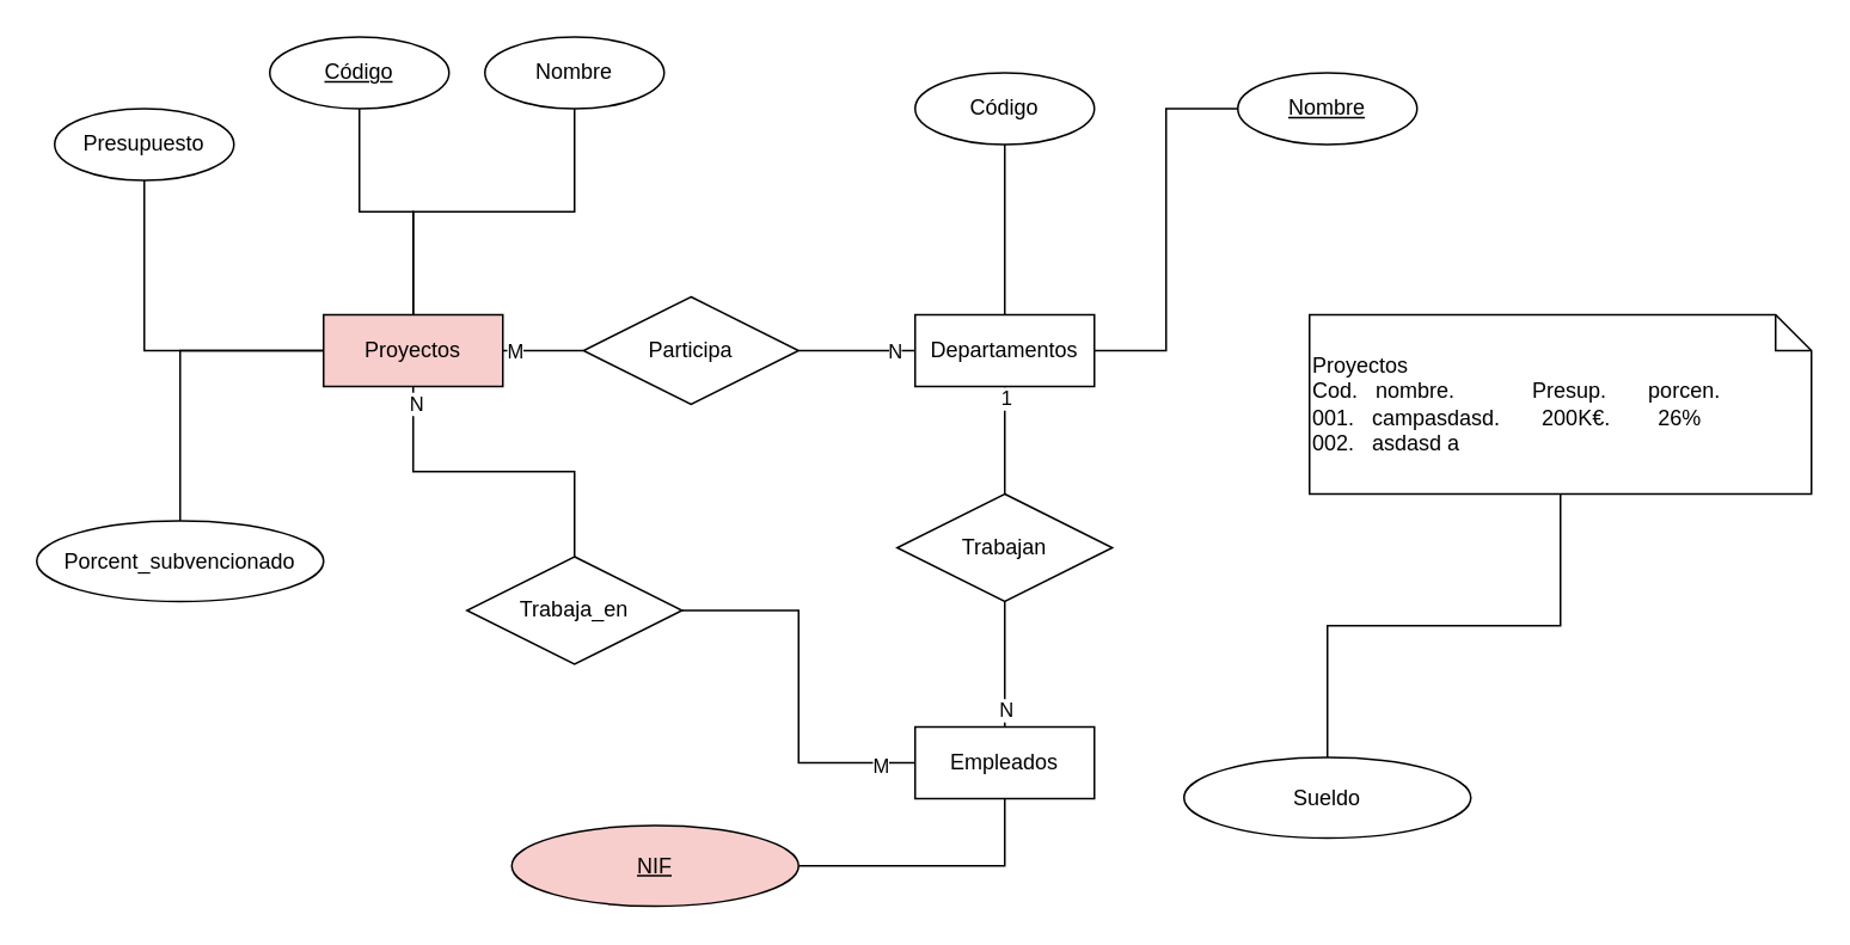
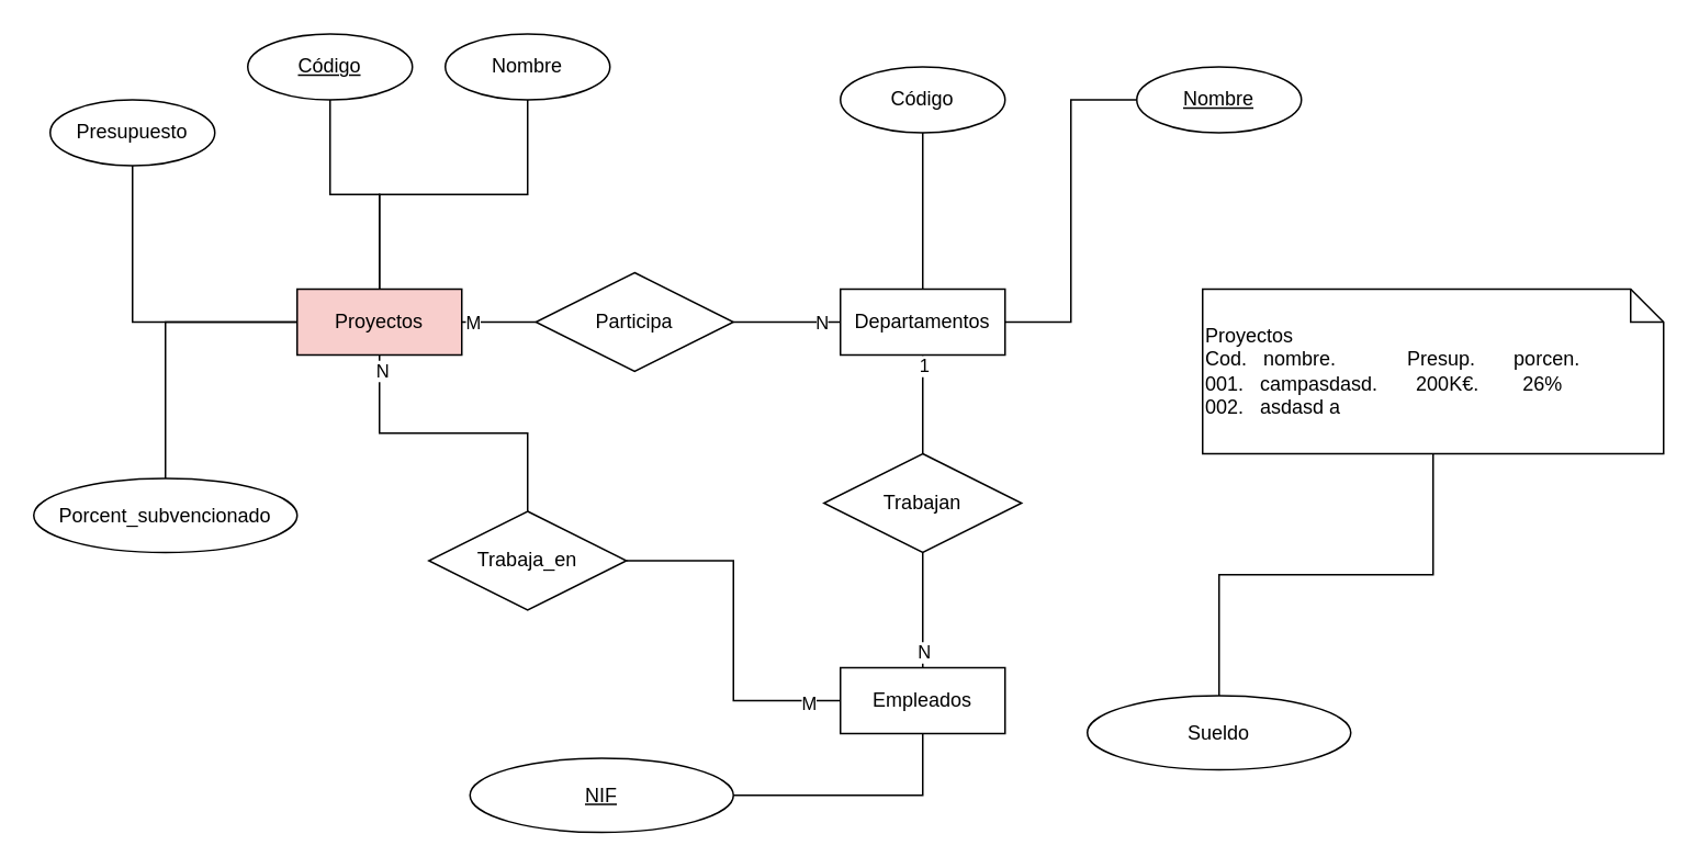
- <mxCell id="30" value="&lt;u&gt;NIF&lt;/u&gt;" style="ellipse;whiteSpace=wrap;html=1;align=center;fillColor=#f8cecc;" vertex="1" parent="1"><mxGeometry x="285" y="460" width="160" height="45" as="geometry" /></mxCell>
+ <mxCell id="30" value="&lt;u&gt;NIF&lt;/u&gt;" style="ellipse;whiteSpace=wrap;html=1;align=center;" vertex="1" parent="1"><mxGeometry x="285" y="460" width="160" height="45" as="geometry" /></mxCell>
